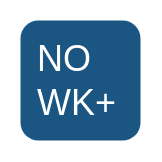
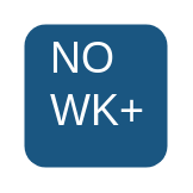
- <mxCell id="3" value="&lt;div align=&quot;left&quot; style=&quot;font-size: 36px;&quot;&gt;&lt;font style=&quot;font-size: 36px;&quot; color=&quot;#ffffff&quot;&gt;NO&amp;nbsp;&lt;/font&gt;&lt;/div&gt;&lt;div align=&quot;left&quot; style=&quot;font-size: 36px;&quot;&gt;&lt;font style=&quot;font-size: 36px;&quot; color=&quot;#ffffff&quot;&gt;WK+&lt;/font&gt;&lt;/div&gt;" style="text;html=1;strokeColor=none;fillColor=none;align=left;verticalAlign=middle;whiteSpace=wrap;rounded=0;" vertex="1" parent="1"><mxGeometry x="35" y="35" width="90" height="90" as="geometry" /></mxCell>
+ <mxCell id="3" value="&lt;div align=&quot;left&quot; style=&quot;font-size: 36px;&quot;&gt;&lt;font style=&quot;font-size: 36px;&quot; color=&quot;#ffffff&quot;&gt;NO&amp;nbsp;&lt;/font&gt;&lt;/div&gt;&lt;div align=&quot;left&quot; style=&quot;font-size: 36px;&quot;&gt;&lt;font style=&quot;font-size: 36px;&quot; color=&quot;#ffffff&quot;&gt;WK+&lt;/font&gt;&lt;/div&gt;" style="text;html=1;strokeColor=none;fillColor=none;align=left;verticalAlign=middle;whiteSpace=wrap;rounded=0;" vertex="1" parent="1"><mxGeometry x="40" y="25" width="90" height="90" as="geometry" /></mxCell>
